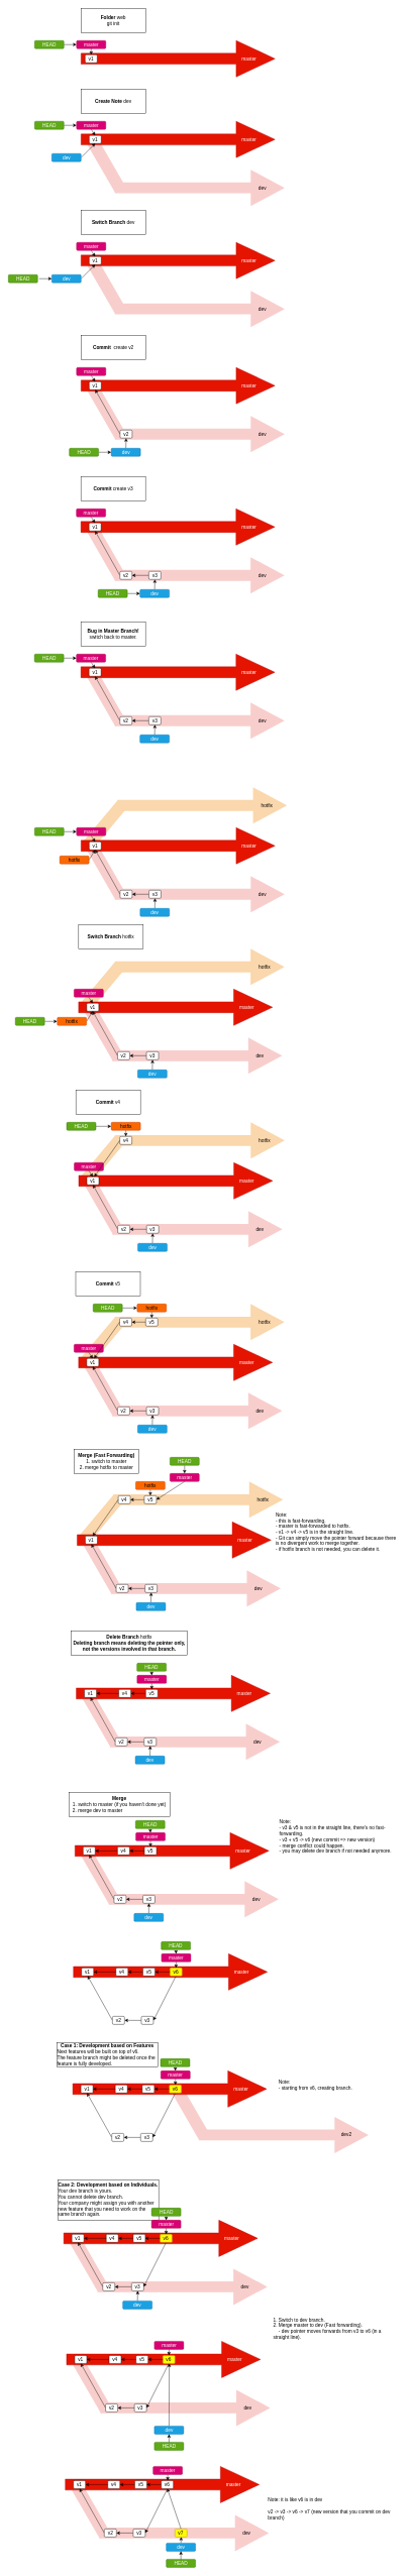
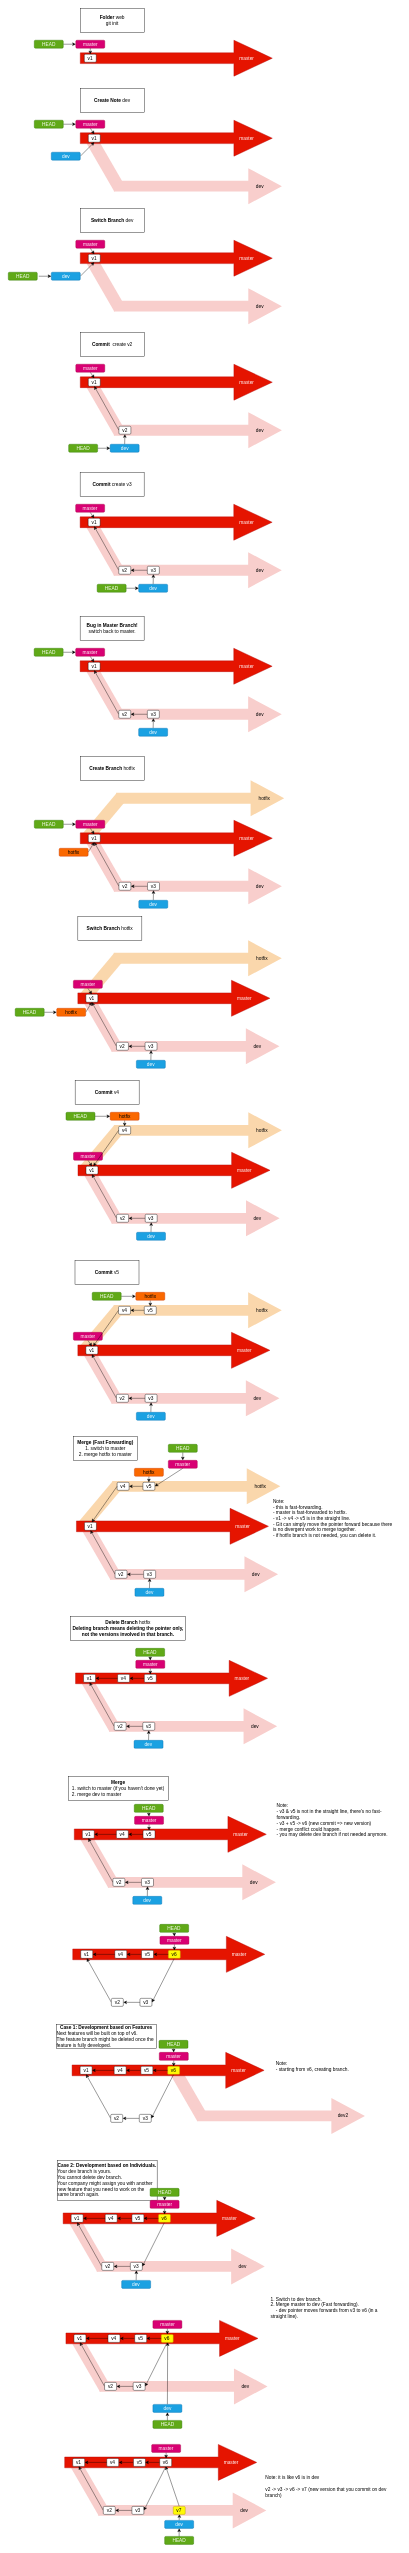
+ <mxCell id="76" value="&lt;b&gt;Create Branch &lt;/b&gt;hotfix" style="rounded=0;whiteSpace=wrap;html=1;" vertex="1" parent="1"><mxGeometry x="200" y="1890" width="160" height="60" as="geometry" /></mxCell>
